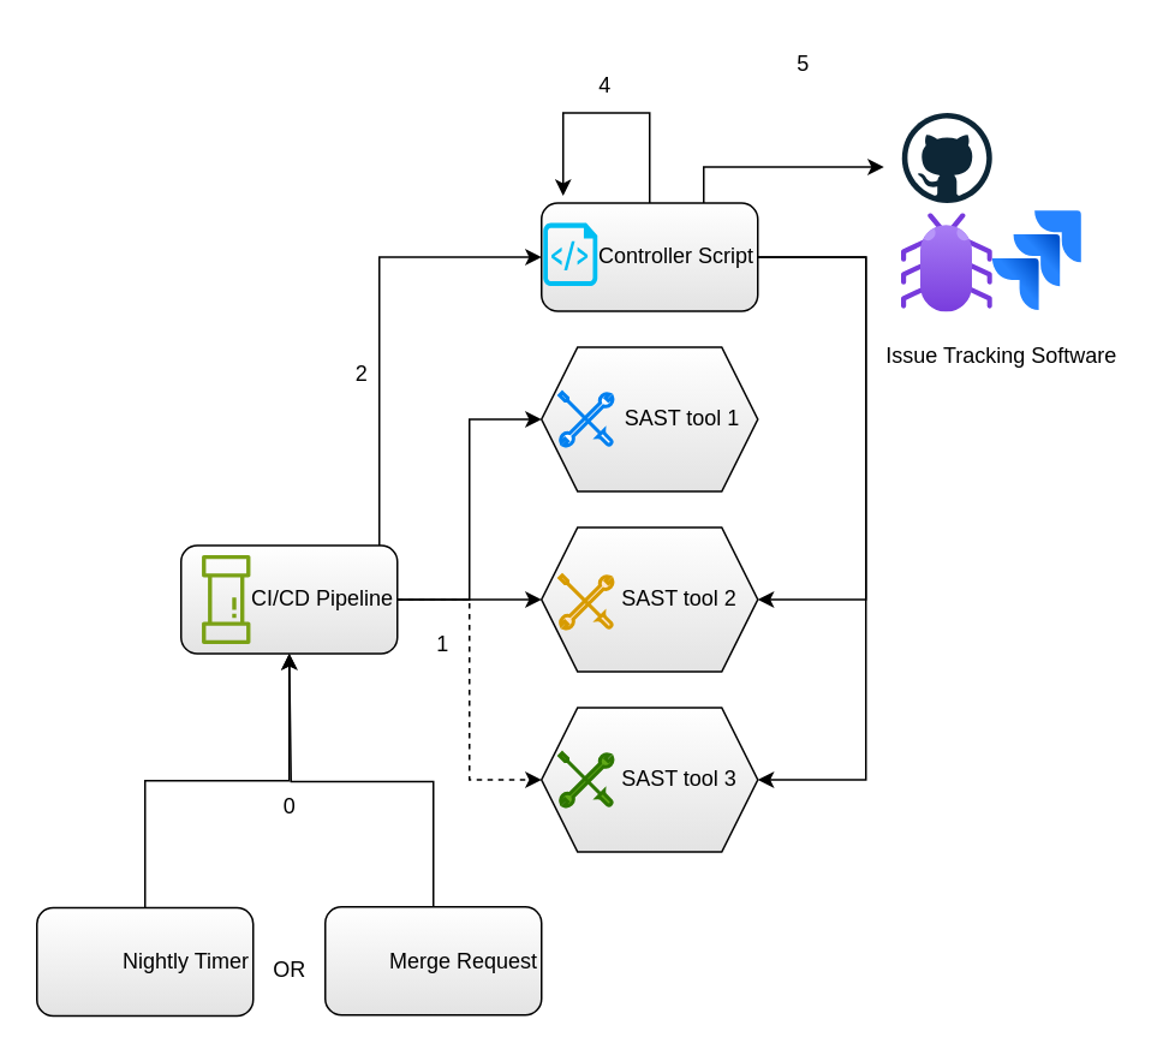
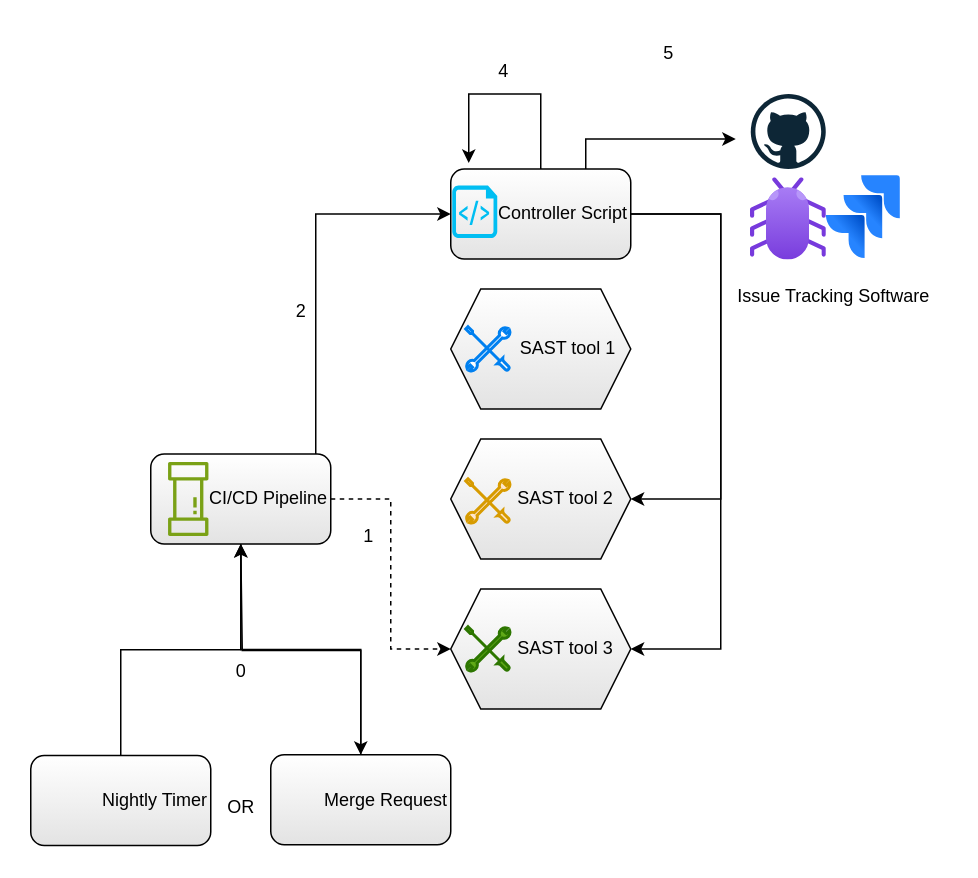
- <mxCell id="9" style="edgeStyle=orthogonalEdgeStyle;rounded=0;orthogonalLoop=1;jettySize=auto;html=1;entryX=0;entryY=0.5;entryDx=0;entryDy=0;" parent="1" source="13" target="2" edge="1"><mxGeometry relative="1" as="geometry"><mxPoint x="250" y="332" as="targetPoint" /></mxGeometry></mxCell>
+ <mxCell id="9" style="edgeStyle=orthogonalEdgeStyle;rounded=0;orthogonalLoop=1;jettySize=auto;html=1;" parent="1" source="13" target="22" edge="1"><mxGeometry relative="1" as="geometry"><mxPoint x="250" y="332" as="targetPoint" /></mxGeometry></mxCell>
- <mxCell id="10" style="edgeStyle=orthogonalEdgeStyle;rounded=0;orthogonalLoop=1;jettySize=auto;html=1;exitX=1;exitY=0.5;exitDx=0;exitDy=0;entryX=0;entryY=0.5;entryDx=0;entryDy=0;" parent="1" source="13" target="3" edge="1"><mxGeometry relative="1" as="geometry" /></mxCell>
